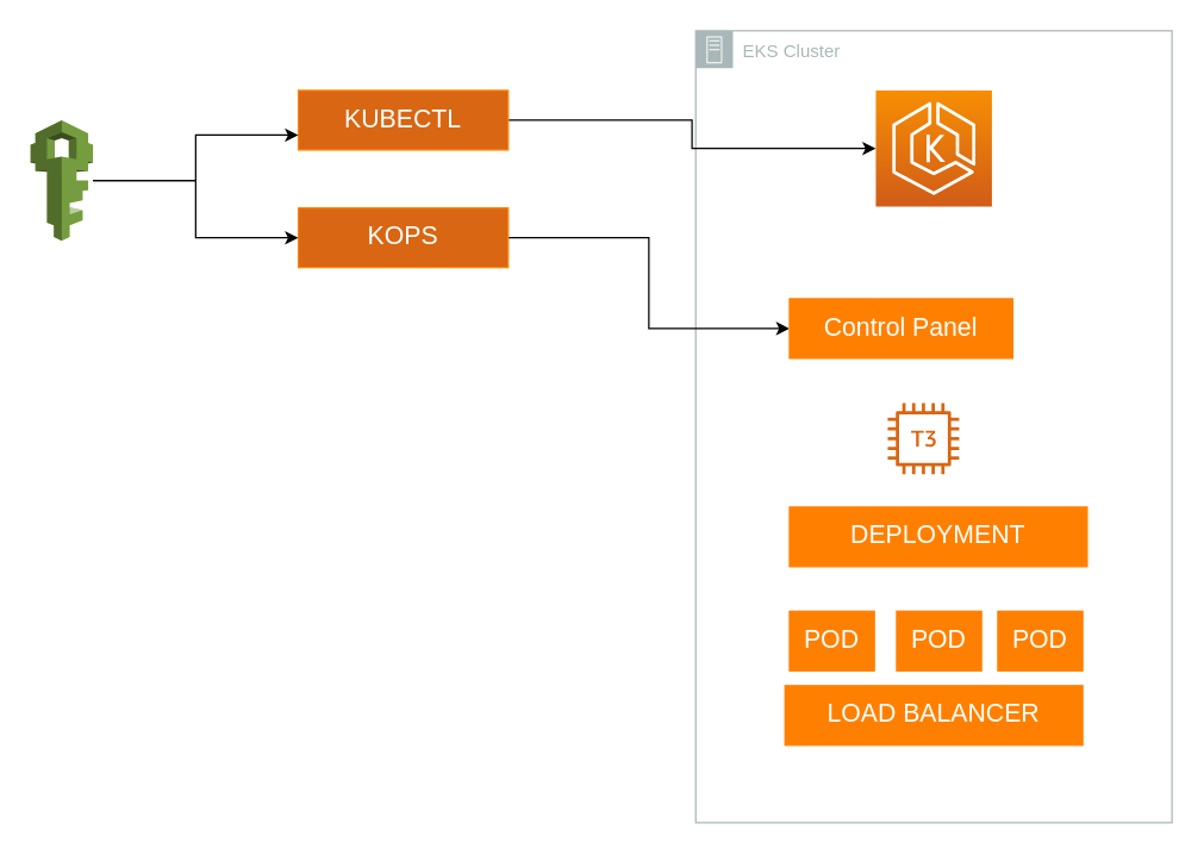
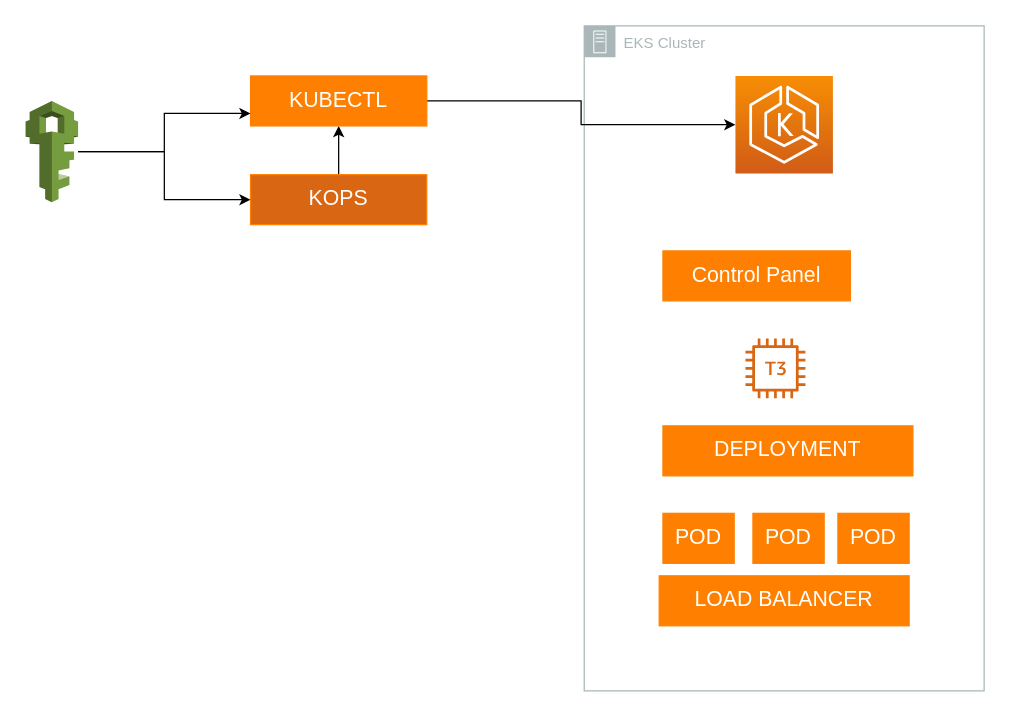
- <mxCell id="8" value="KUBECTL" style="whiteSpace=wrap;html=1;align=center;strokeColor=#FF8000;fillColor=#d86613;fontSize=17;fontColor=#FFFFFF;" vertex="1" parent="1"><mxGeometry x="200" y="60" width="141" height="40" as="geometry" /></mxCell>
+ <mxCell id="8" value="KUBECTL" style="whiteSpace=wrap;html=1;align=center;strokeColor=#FF8000;fillColor=#FF8000;fontSize=17;fontColor=#FFFFFF;" vertex="1" parent="1"><mxGeometry x="200" y="60" width="141" height="40" as="geometry" /></mxCell>
- <mxCell id="5" style="edgeStyle=orthogonalEdgeStyle;rounded=0;orthogonalLoop=1;jettySize=auto;html=1;entryX=0;entryY=0.5;entryDx=0;entryDy=0;fontSize=17;fontColor=#FFFFFF;" edge="1" parent="1" source="6" target="17"><mxGeometry relative="1" as="geometry" /></mxCell>
+ <mxCell id="5" style="edgeStyle=orthogonalEdgeStyle;rounded=0;orthogonalLoop=1;jettySize=auto;html=1;fontSize=17;fontColor=#FFFFFF;" edge="1" parent="1" source="6" target="8"><mxGeometry relative="1" as="geometry" /></mxCell>
